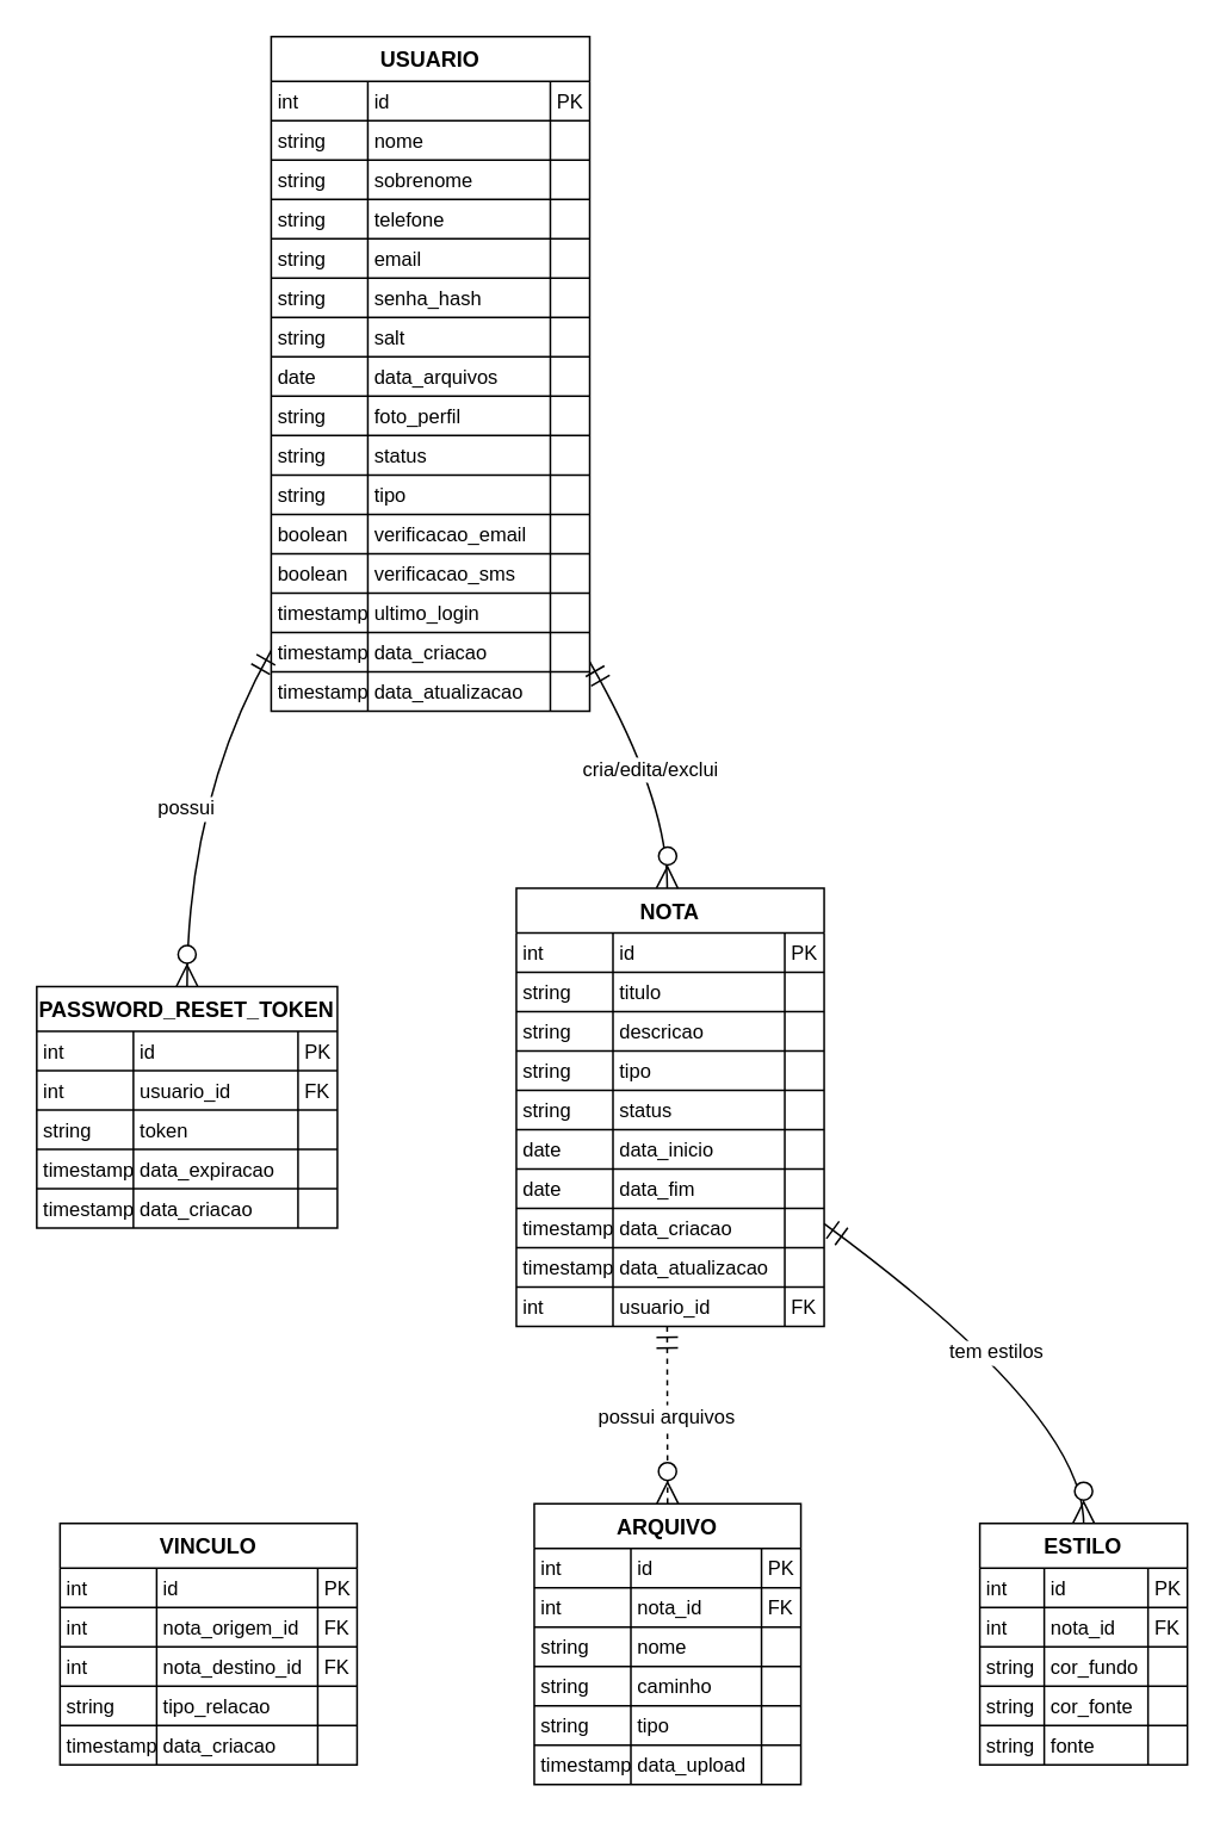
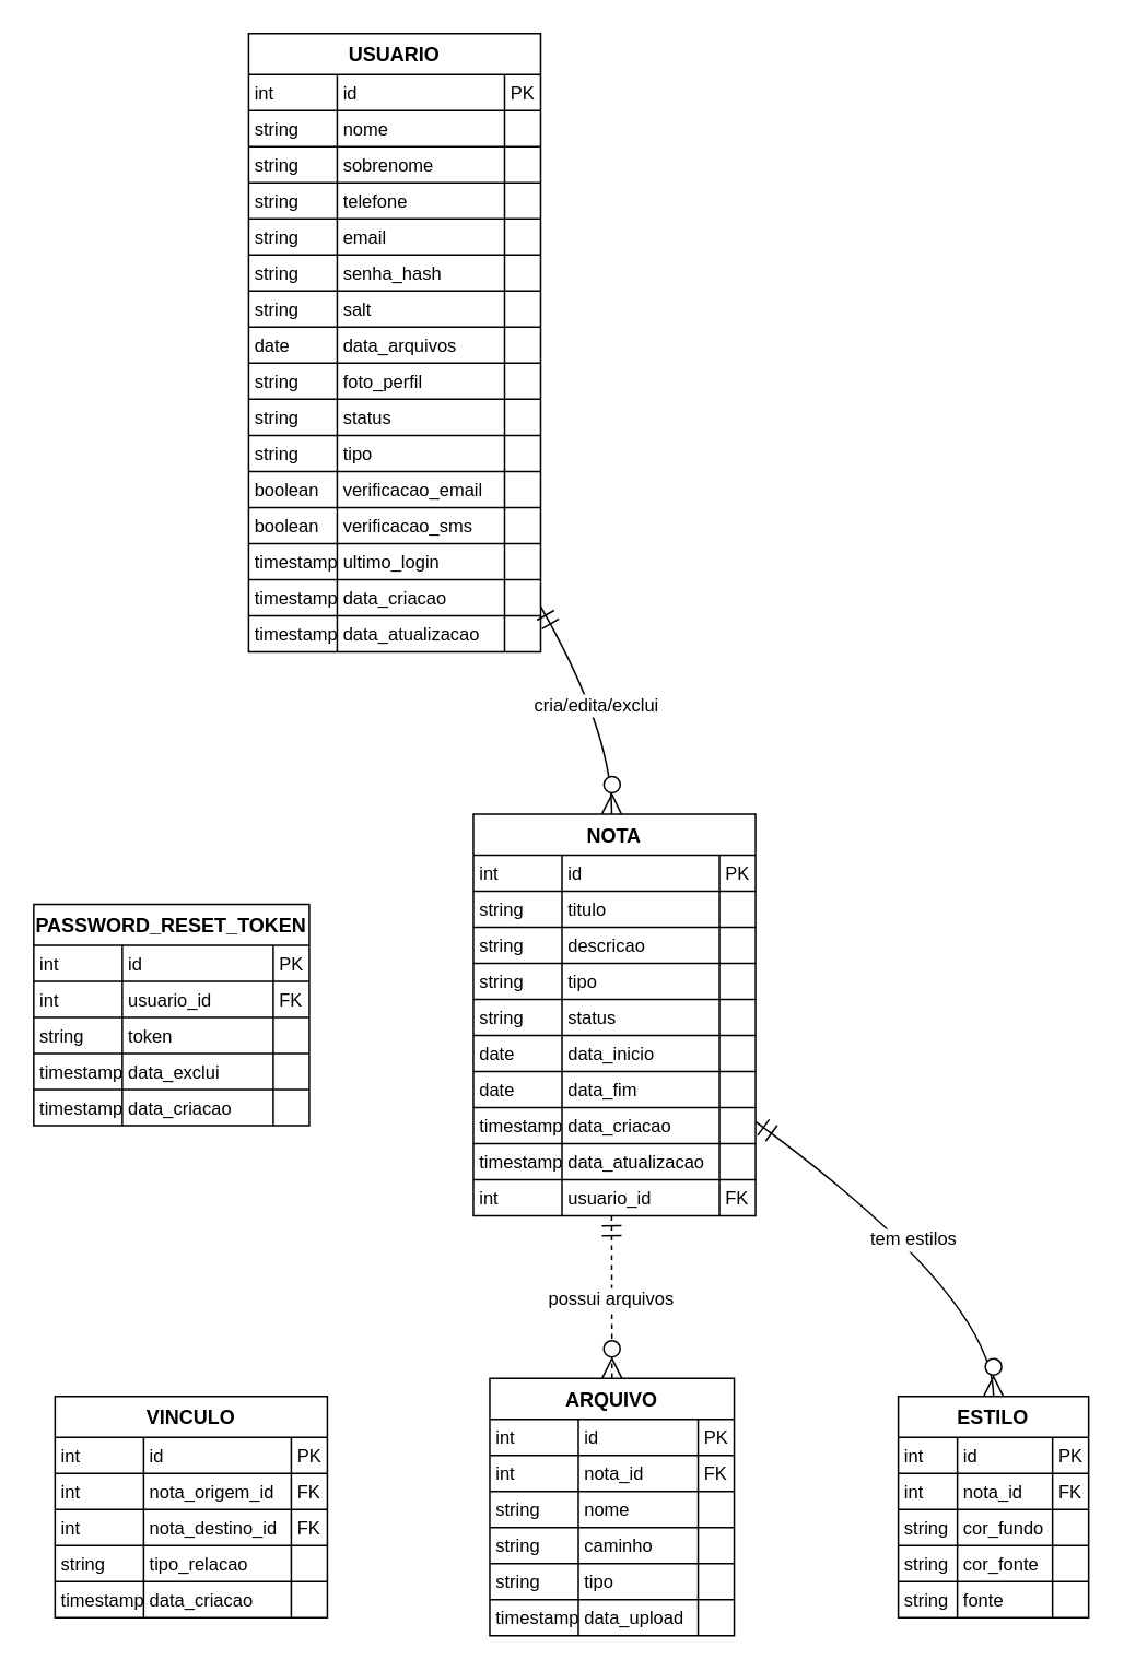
- <mxCell id="197" value="possui" style="curved=1;startArrow=ERmandOne;startSize=10;;endArrow=ERzeroToMany;endSize=10;;exitX=0;exitY=0.91;entryX=0.5;entryY=0;rounded=0;" edge="1" parent="1" source="2" target="67"><mxGeometry relative="1" as="geometry"><Array as="points"><mxPoint x="104" y="446" /></Array></mxGeometry></mxCell>
- <mxCell id="82" value="data_expiracao" style="shape=partialRectangle;connectable=0;fillColor=none;top=0;left=0;bottom=0;right=0;align=left;spacingLeft=2;overflow=hidden;fontSize=11;" vertex="1" parent="80"><mxGeometry x="54" width="92" height="22" as="geometry"><mxRectangle width="92" height="22" as="alternateBounds" /></mxGeometry></mxCell>
+ <mxCell id="82" value="data_exclui" style="shape=partialRectangle;connectable=0;fillColor=none;top=0;left=0;bottom=0;right=0;align=left;spacingLeft=2;overflow=hidden;fontSize=11;" vertex="1" parent="80"><mxGeometry x="54" width="92" height="22" as="geometry"><mxRectangle width="92" height="22" as="alternateBounds" /></mxGeometry></mxCell>
